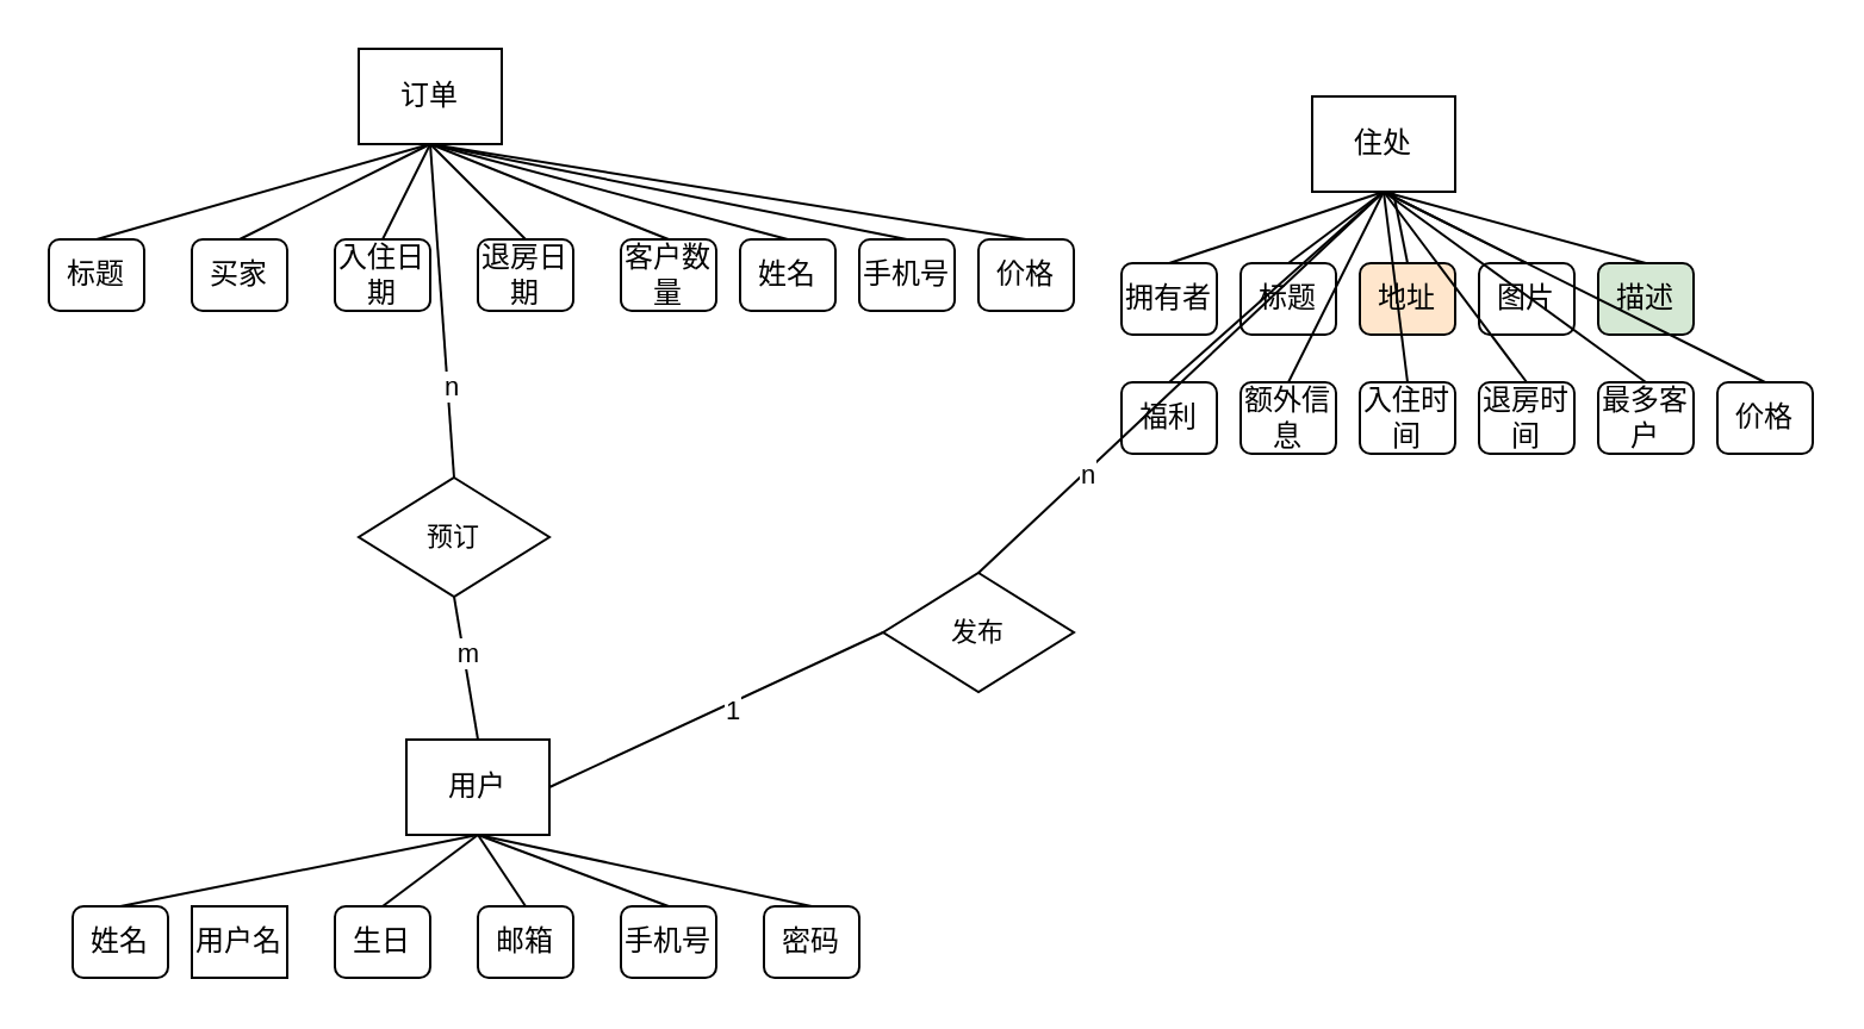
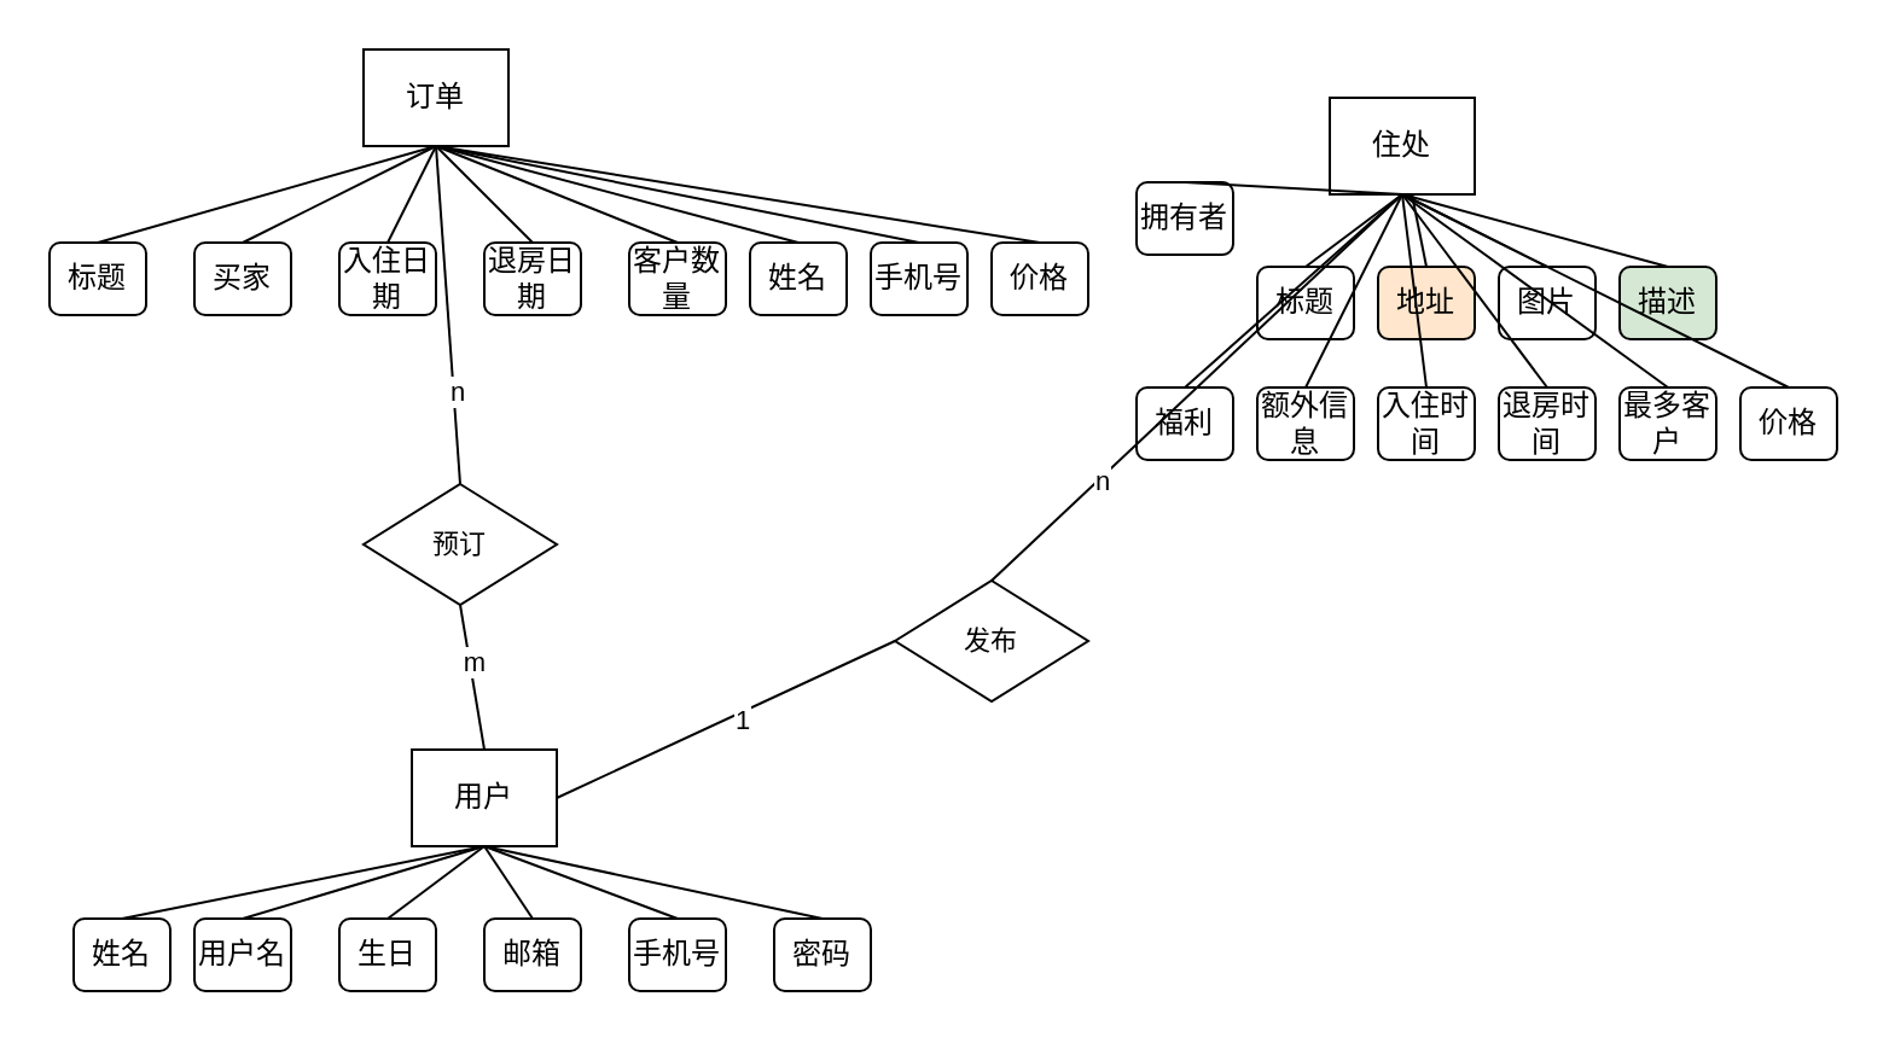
- <mxCell id="16" value="拥有者" style="rounded=1;whiteSpace=wrap;html=1;" vertex="1" parent="1"><mxGeometry x="470" y="110" width="40" height="30" as="geometry" /></mxCell>
+ <mxCell id="16" value="拥有者" style="rounded=1;whiteSpace=wrap;html=1;" vertex="1" parent="1"><mxGeometry x="470" y="75" width="40" height="30" as="geometry" /></mxCell>
+ <mxCell id="10" value="" style="endArrow=none;html=1;rounded=0;entryX=0.5;entryY=1;entryDx=0;entryDy=0;exitX=0.5;exitY=0;exitDx=0;exitDy=0;" edge="1" parent="1" source="8" target="2"><mxGeometry width="50" height="50" relative="1" as="geometry"><mxPoint x="60" y="390" as="sourcePoint" /><mxPoint x="210" y="360" as="targetPoint" /></mxGeometry></mxCell>
- <mxCell id="8" value="用户名" style="whiteSpace=wrap;html=1;rounded=0;" vertex="1" parent="1"><mxGeometry x="80" y="380" width="40" height="30" as="geometry" /></mxCell>
+ <mxCell id="8" value="用户名" style="rounded=1;whiteSpace=wrap;html=1;" vertex="1" parent="1"><mxGeometry x="80" y="380" width="40" height="30" as="geometry" /></mxCell>
